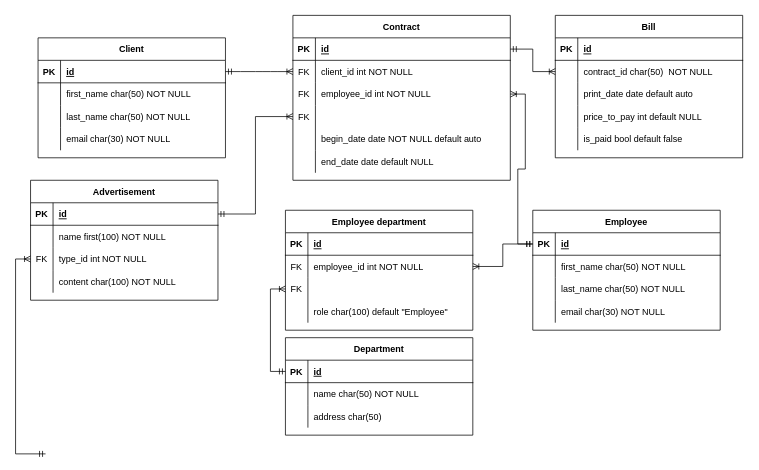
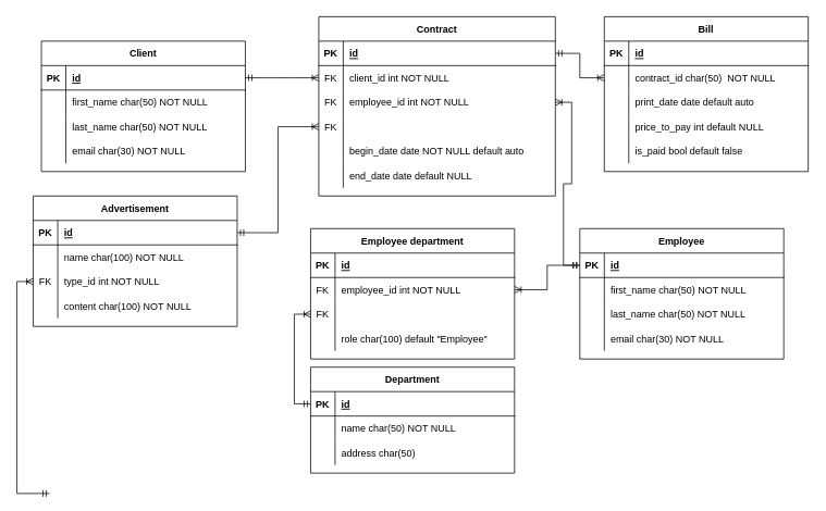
- <mxCell id="40" value="name first(100) NOT NULL" style="shape=partialRectangle;overflow=hidden;connectable=0;fillColor=none;top=0;left=0;bottom=0;right=0;align=left;spacingLeft=6;" parent="38" vertex="1"><mxGeometry x="30" width="220" height="30" as="geometry" /></mxCell>
+ <mxCell id="40" value="name char(100) NOT NULL" style="shape=partialRectangle;overflow=hidden;connectable=0;fillColor=none;top=0;left=0;bottom=0;right=0;align=left;spacingLeft=6;" parent="38" vertex="1"><mxGeometry x="30" width="220" height="30" as="geometry" /></mxCell>
